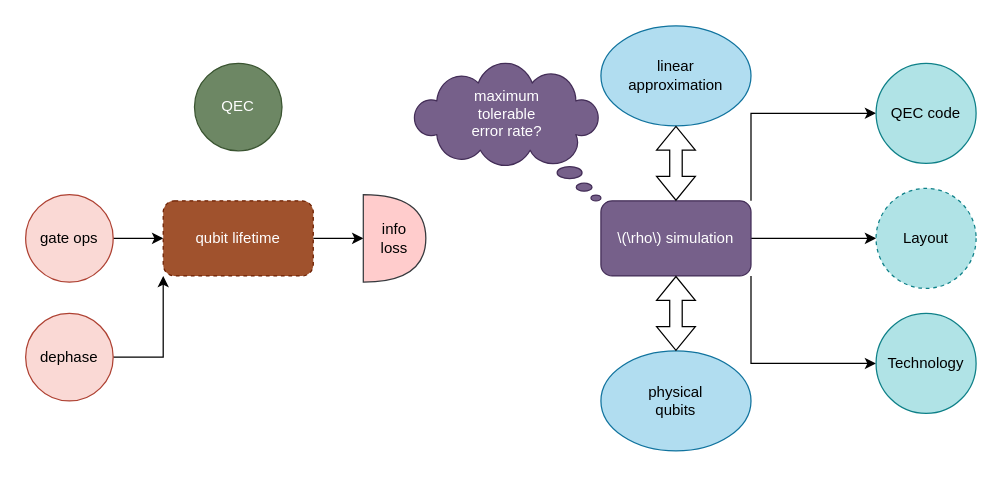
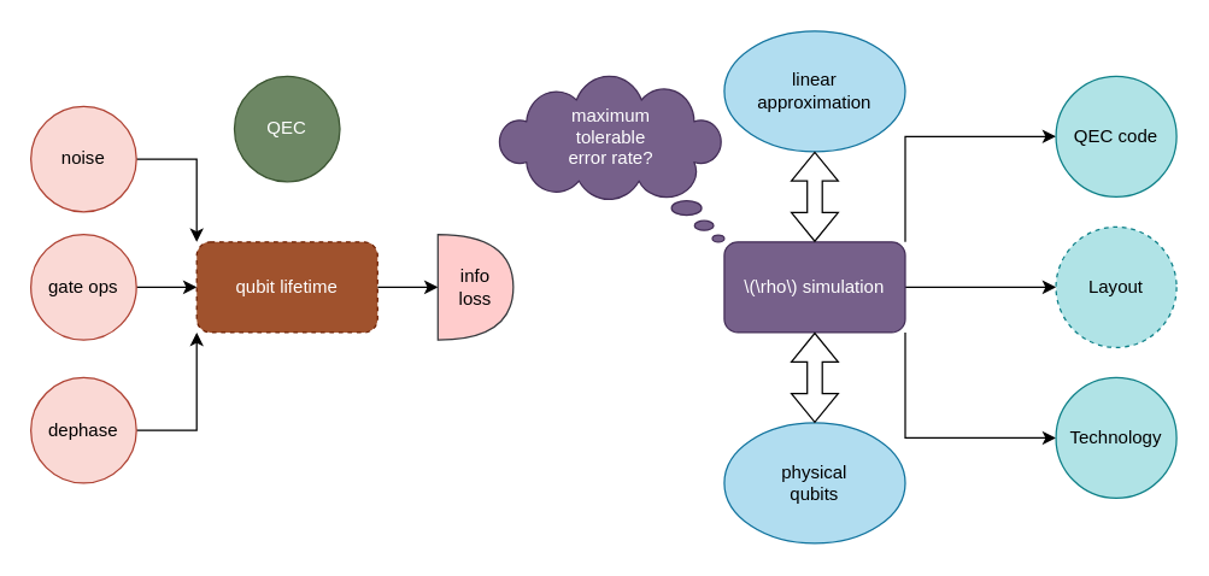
+ <mxCell id="16" value="noise" style="ellipse;whiteSpace=wrap;html=1;aspect=fixed;fillColor=#fad9d5;strokeColor=#ae4132;" vertex="1" parent="1"><mxGeometry x="20" y="70" width="70" height="70" as="geometry" /></mxCell>
+ <mxCell id="15" style="edgeStyle=orthogonalEdgeStyle;rounded=0;orthogonalLoop=1;jettySize=auto;html=1;entryX=0;entryY=0;entryDx=0;entryDy=0;" edge="1" parent="1" source="16" target="22"><mxGeometry relative="1" as="geometry" /></mxCell>
